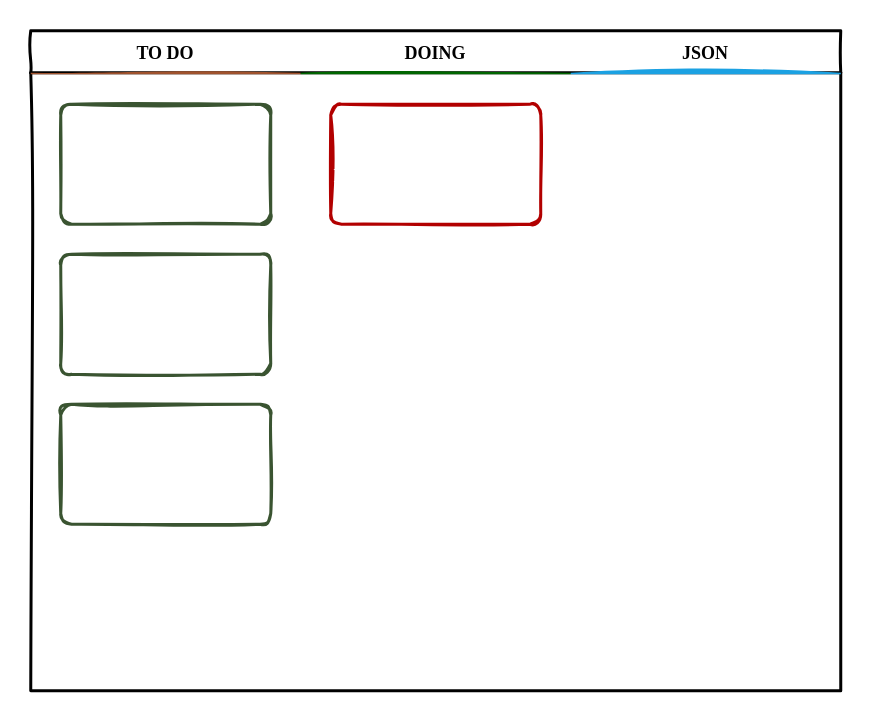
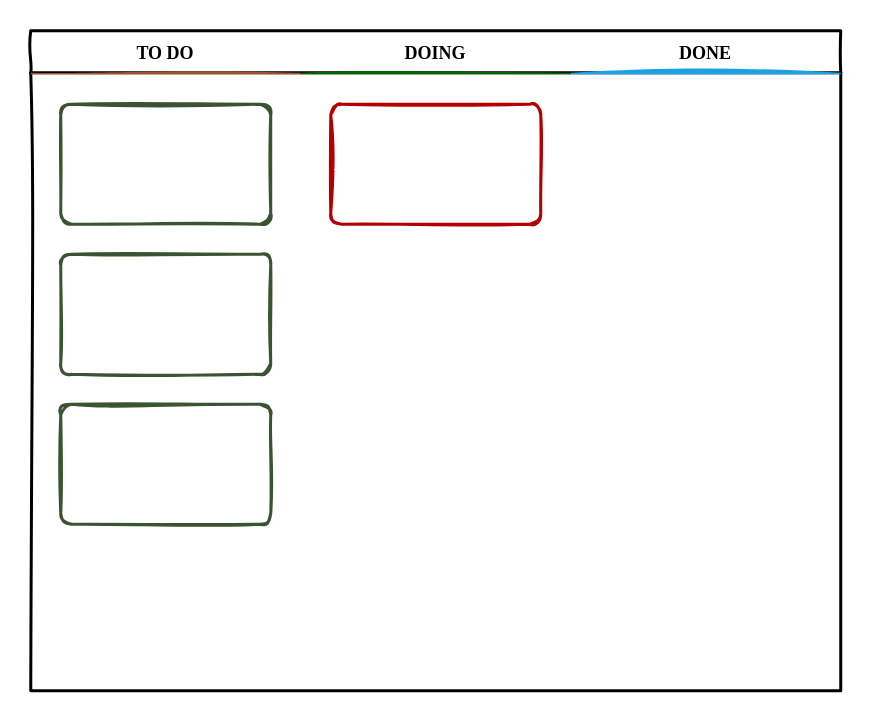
- <mxCell id="9" value="JSON" style="swimlane;strokeWidth=2;fontFamily=Permanent Marker;html=0;startSize=1;verticalAlign=bottom;spacingBottom=5;points=[];childLayout=stackLayout;stackBorder=20;stackSpacing=20;resizeLast=0;resizeParent=1;horizontalStack=0;collapsible=0;sketch=1;strokeColor=none;fillStyle=solid;fillColor=#1BA1E2;" parent="2" vertex="1"><mxGeometry x="360" y="28" width="180" height="412" as="geometry" /></mxCell>
+ <mxCell id="9" value="DONE" style="swimlane;strokeWidth=2;fontFamily=Permanent Marker;html=0;startSize=1;verticalAlign=bottom;spacingBottom=5;points=[];childLayout=stackLayout;stackBorder=20;stackSpacing=20;resizeLast=0;resizeParent=1;horizontalStack=0;collapsible=0;sketch=1;strokeColor=none;fillStyle=solid;fillColor=#1BA1E2;" parent="2" vertex="1"><mxGeometry x="360" y="28" width="180" height="412" as="geometry" /></mxCell>
